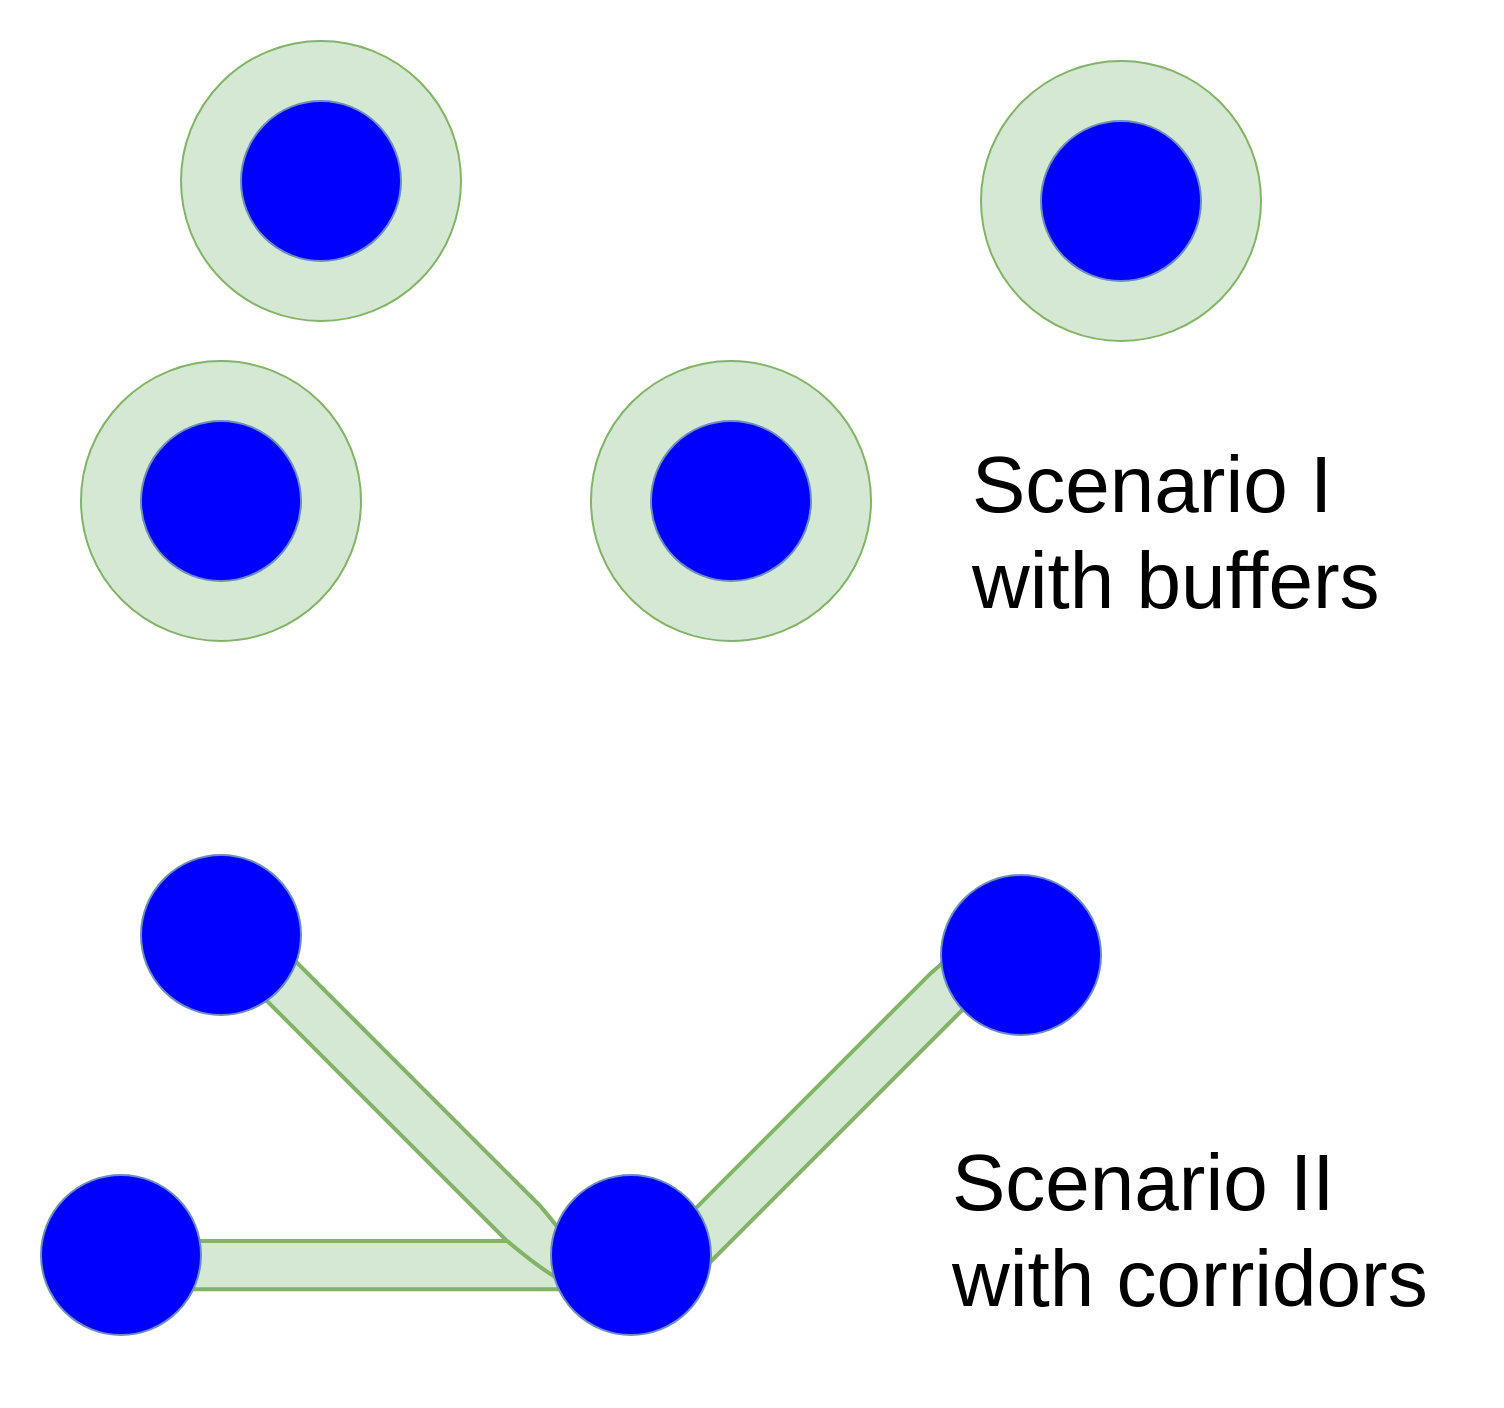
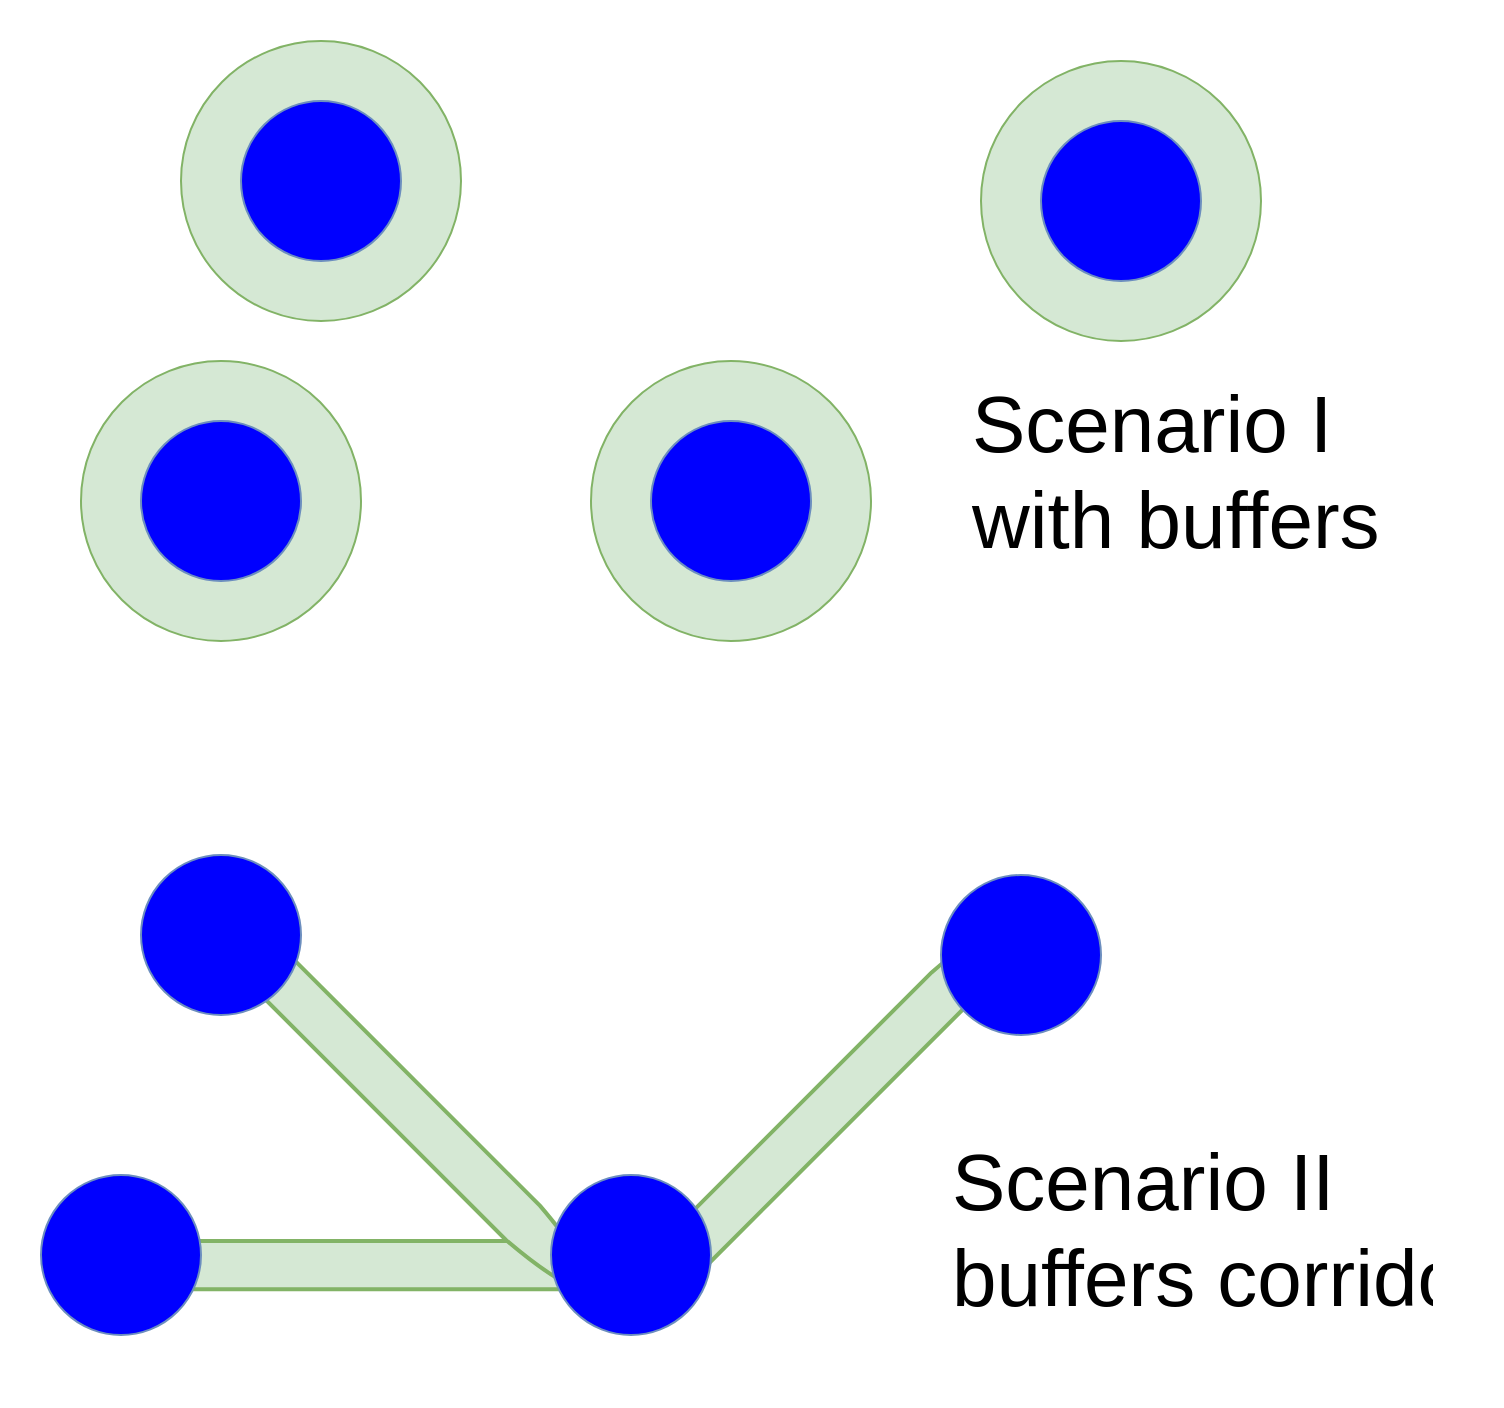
- <mxCell id="17" value="Scenario I&#10;with buffers&#10;" style="text;strokeColor=none;fillColor=none;align=left;verticalAlign=top;spacingLeft=4;spacingRight=4;overflow=hidden;rotatable=0;points=[[0,0.5],[1,0.5]];portConstraint=eastwest;fontSize=40;" vertex="1" parent="1"><mxGeometry x="480" y="210" width="250" height="123" as="geometry" /></mxCell>
+ <mxCell id="17" value="Scenario I&#10;with buffers&#10;" style="text;strokeColor=none;fillColor=none;align=left;verticalAlign=top;spacingLeft=4;spacingRight=4;overflow=hidden;rotatable=0;points=[[0,0.5],[1,0.5]];portConstraint=eastwest;fontSize=40;" vertex="1" parent="1"><mxGeometry x="480" y="180" width="250" height="123" as="geometry" /></mxCell>
- <mxCell id="18" value="Scenario II&#10;with corridors&#10;" style="text;strokeColor=none;fillColor=none;align=left;verticalAlign=top;spacingLeft=4;spacingRight=4;overflow=hidden;rotatable=0;points=[[0,0.5],[1,0.5]];portConstraint=eastwest;fontSize=40;" vertex="1" parent="1"><mxGeometry x="470" y="558.98" width="250" height="123" as="geometry" /></mxCell>
+ <mxCell id="18" value="Scenario II&#10;buffers corridors&#10;" style="text;strokeColor=none;fillColor=none;align=left;verticalAlign=top;spacingLeft=4;spacingRight=4;overflow=hidden;rotatable=0;points=[[0,0.5],[1,0.5]];portConstraint=eastwest;fontSize=40;" vertex="1" parent="1"><mxGeometry x="470" y="558.98" width="250" height="123" as="geometry" /></mxCell>
